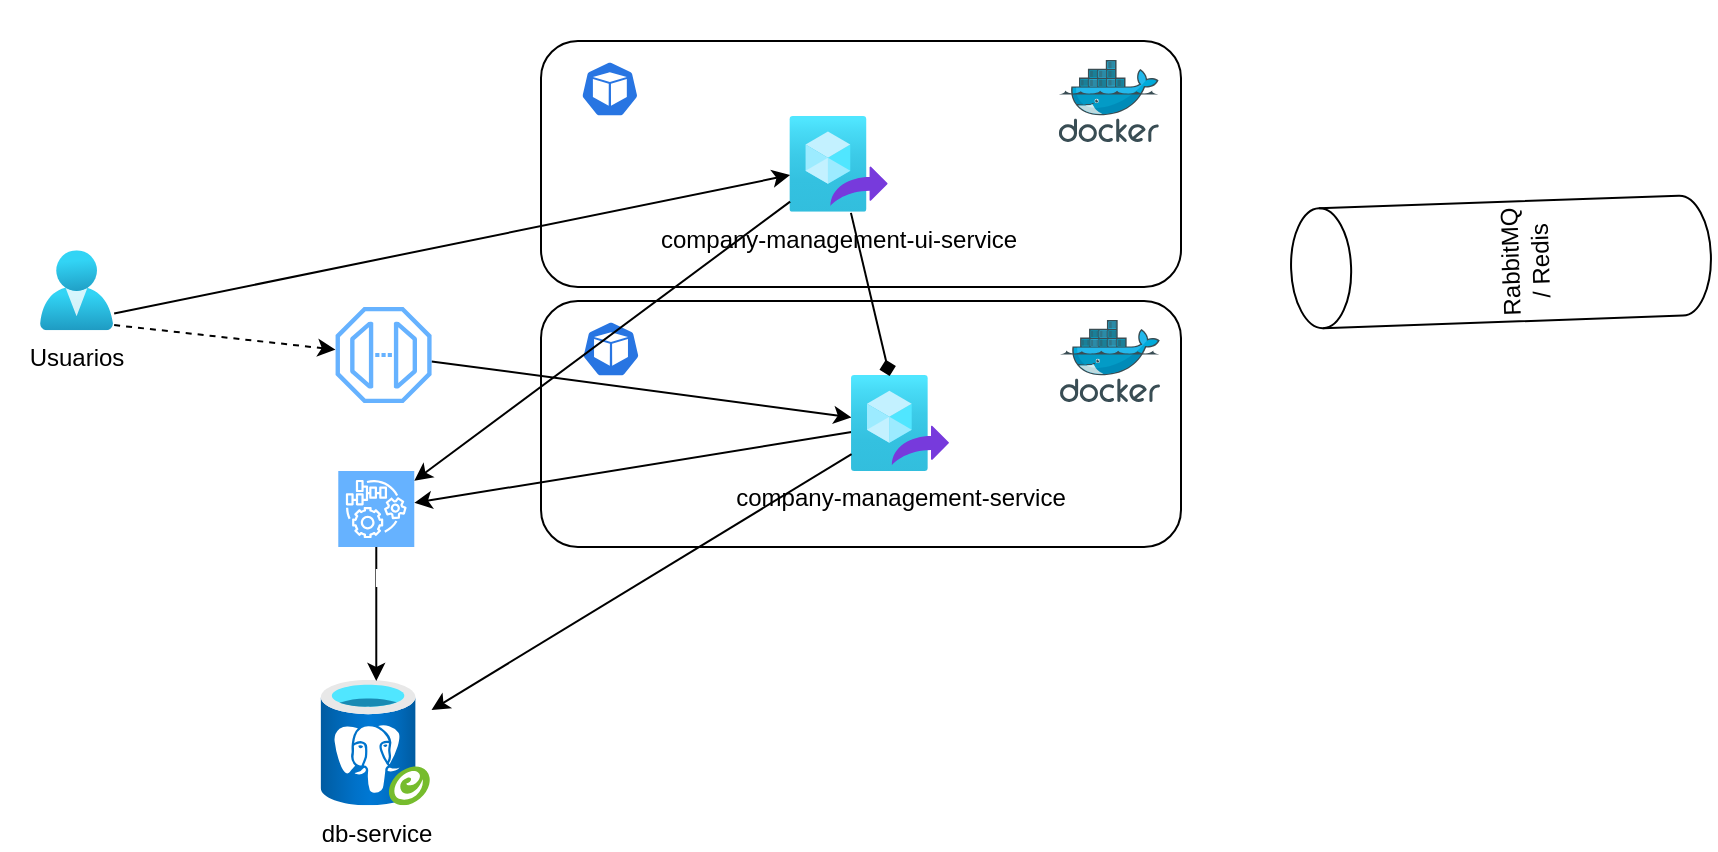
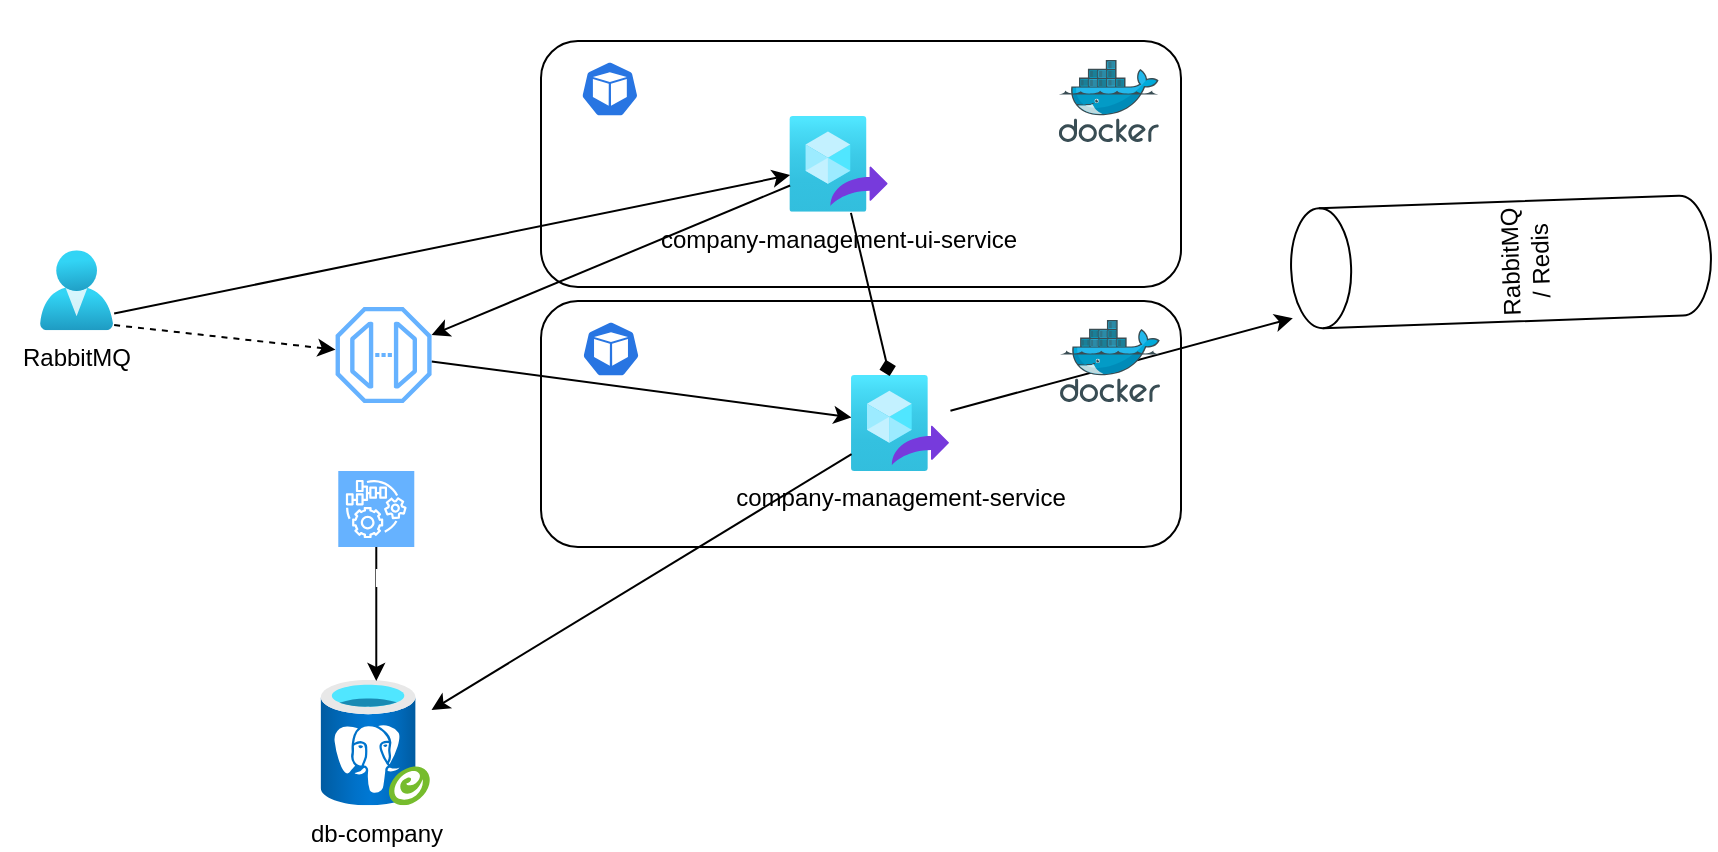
- <mxCell id="20" style="edgeStyle=none;html=1;" parent="1" source="5" target="19" edge="1"><mxGeometry relative="1" as="geometry" /></mxCell>
+ <mxCell id="20" style="edgeStyle=none;html=1;" parent="1" source="5" target="12" edge="1"><mxGeometry relative="1" as="geometry" /></mxCell>
- <mxCell id="22" value="Usuarios" style="aspect=fixed;html=1;points=[];align=center;image;fontSize=12;image=img/lib/azure2/identity/Users.svg;" parent="1" vertex="1"><mxGeometry x="20" y="125.09" width="36.57" height="40" as="geometry" /></mxCell>
+ <mxCell id="22" value="RabbitMQ" style="aspect=fixed;html=1;points=[];align=center;image;fontSize=12;image=img/lib/azure2/identity/Users.svg;" parent="1" vertex="1"><mxGeometry x="20" y="125.09" width="36.57" height="40" as="geometry" /></mxCell>
- <mxCell id="13" style="edgeStyle=none;html=1;" edge="1" parent="1" source="14" target="19"><mxGeometry relative="1" as="geometry" /></mxCell>
+ <mxCell id="13" style="edgeStyle=none;html=1;" edge="1" parent="1" source="14" target="23"><mxGeometry relative="1" as="geometry" /></mxCell>
- <mxCell id="17" value="db-service" style="aspect=fixed;html=1;points=[];align=center;image;fontSize=12;image=img/lib/azure2/databases/Azure_Database_PostgreSQL_Server_Group.svg;" parent="1" vertex="1"><mxGeometry x="160" y="340" width="55.29" height="62.67" as="geometry" /></mxCell>
+ <mxCell id="17" value="db-company" style="aspect=fixed;html=1;points=[];align=center;image;fontSize=12;image=img/lib/azure2/databases/Azure_Database_PostgreSQL_Server_Group.svg;" parent="1" vertex="1"><mxGeometry x="160" y="340" width="55.29" height="62.67" as="geometry" /></mxCell>
